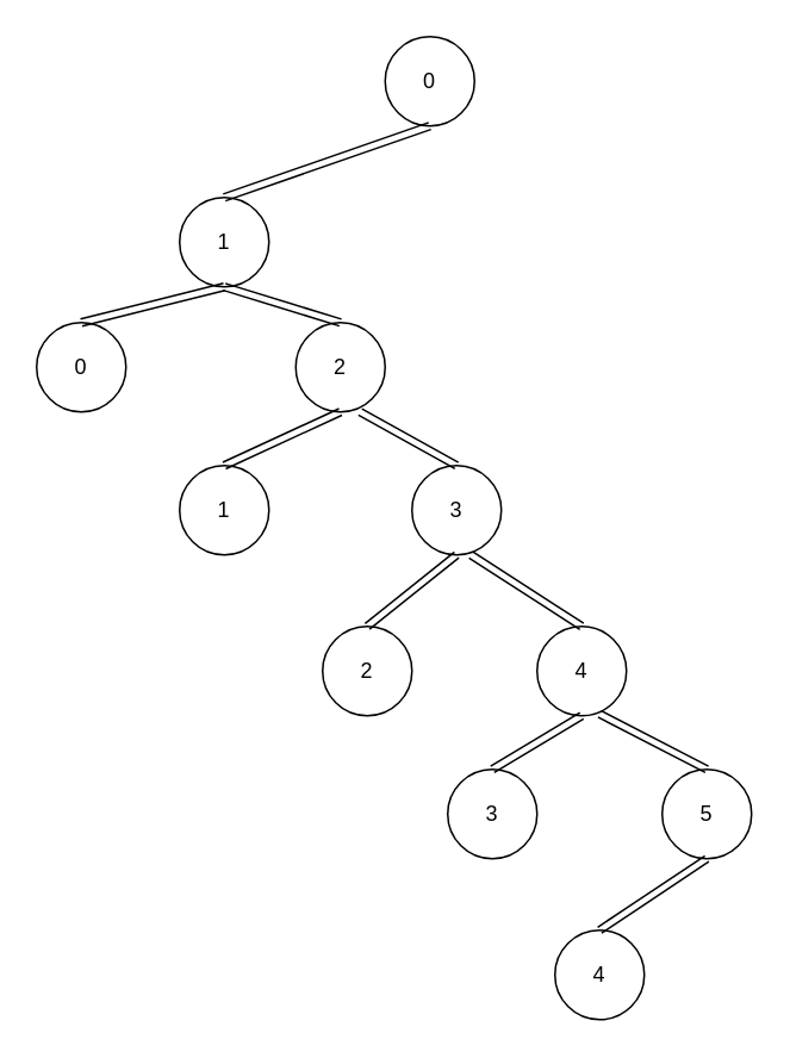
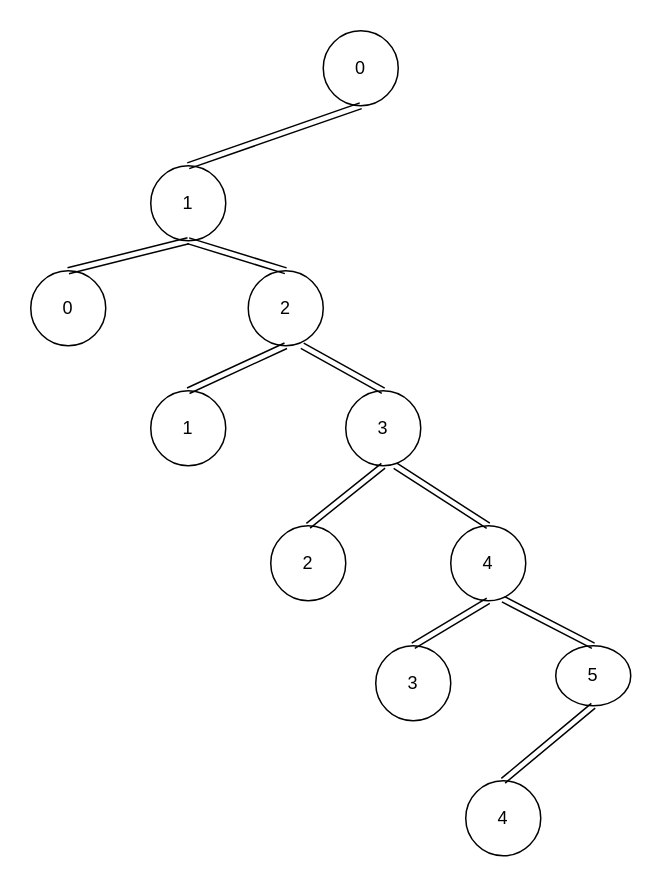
- <mxCell id="12" value="5" style="ellipse;whiteSpace=wrap;html=1;aspect=fixed;" vertex="1" parent="1"><mxGeometry x="370" y="430" width="50" height="50" as="geometry" /></mxCell>
+ <mxCell id="12" value="5" style="ellipse;whiteSpace=wrap;html=1;aspect=fixed;" vertex="1" parent="1"><mxGeometry x="370" y="430" width="50" height="40" as="geometry" /></mxCell>
